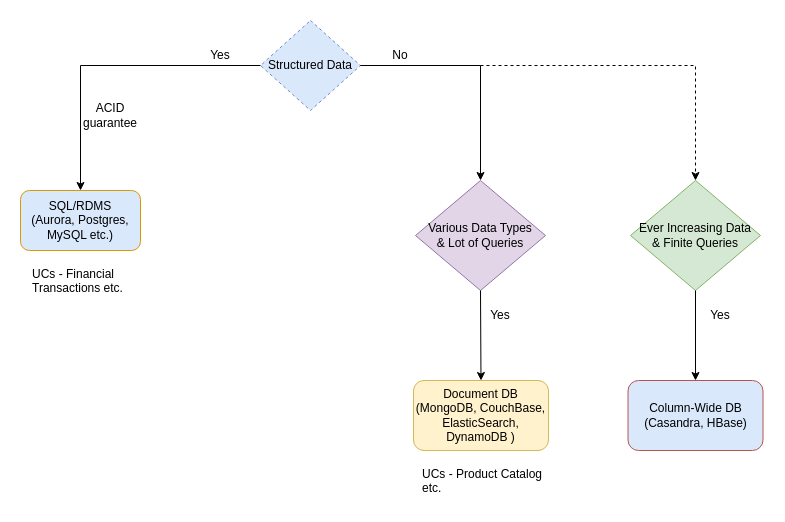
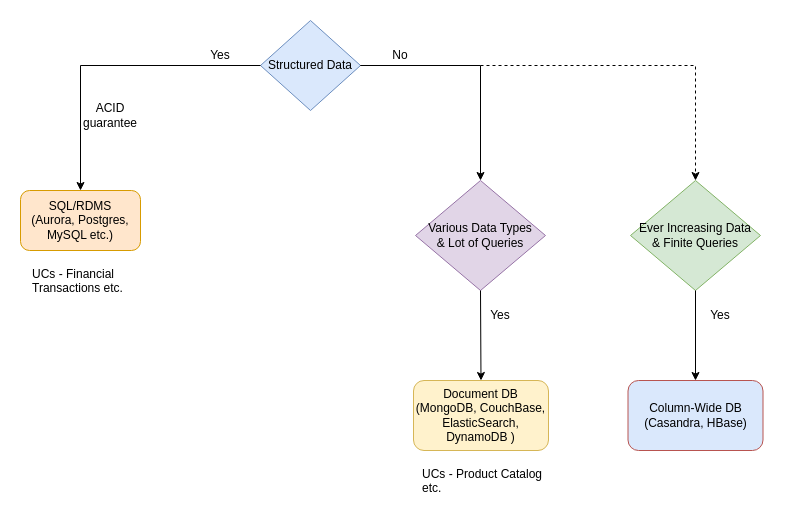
- <mxCell id="2" value="Structured Data" style="rhombus;whiteSpace=wrap;html=1;fillColor=#dae8fc;strokeColor=#6c8ebf;dashed=1;" vertex="1" parent="1"><mxGeometry x="260" y="20" width="100" height="90" as="geometry" /></mxCell>
+ <mxCell id="2" value="Structured Data" style="rhombus;whiteSpace=wrap;html=1;fillColor=#dae8fc;strokeColor=#6c8ebf;" vertex="1" parent="1"><mxGeometry x="260" y="20" width="100" height="90" as="geometry" /></mxCell>
- <mxCell id="3" value="&lt;div&gt;SQL/RDMS &lt;br&gt;&lt;/div&gt;&lt;div&gt;(Aurora, Postgres, MySQL etc.)&lt;br&gt;&lt;/div&gt;" style="rounded=1;whiteSpace=wrap;html=1;fillColor=#dae8fc;strokeColor=#d79b00;" vertex="1" parent="1"><mxGeometry x="20" y="190" width="120" height="60" as="geometry" /></mxCell>
+ <mxCell id="3" value="&lt;div&gt;SQL/RDMS &lt;br&gt;&lt;/div&gt;&lt;div&gt;(Aurora, Postgres, MySQL etc.)&lt;br&gt;&lt;/div&gt;" style="rounded=1;whiteSpace=wrap;html=1;fillColor=#ffe6cc;strokeColor=#d79b00;" vertex="1" parent="1"><mxGeometry x="20" y="190" width="120" height="60" as="geometry" /></mxCell>
